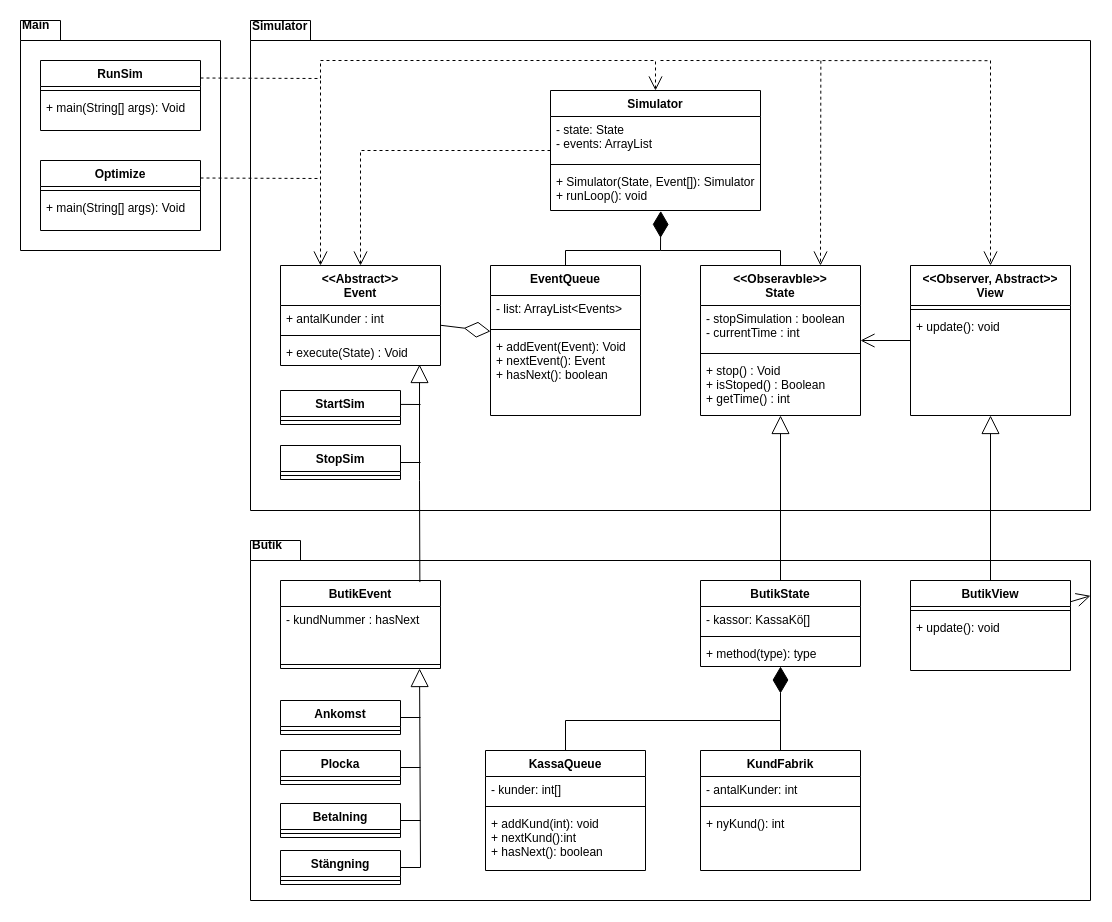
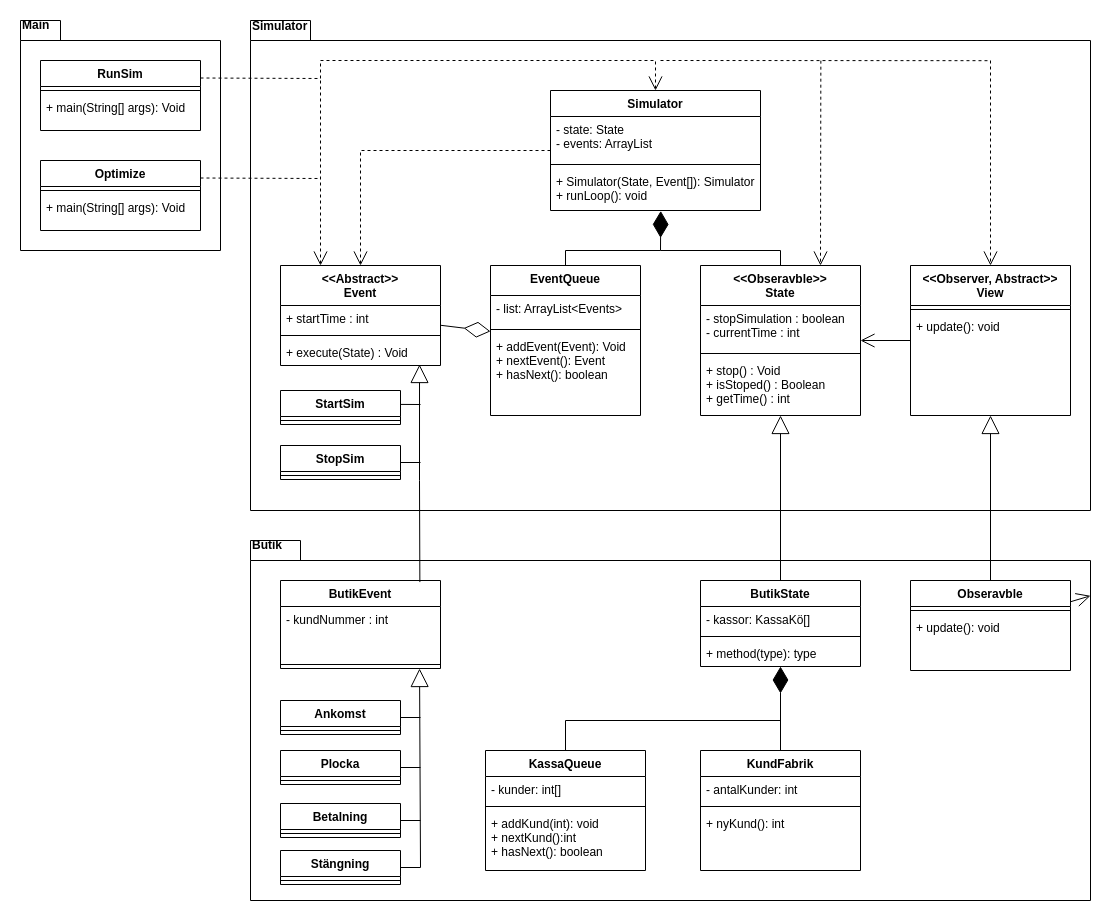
- <mxCell id="14" value="+ antalKunder : int" style="text;strokeColor=none;fillColor=none;align=left;verticalAlign=top;spacingLeft=4;spacingRight=4;overflow=hidden;rotatable=0;points=[[0,0.5],[1,0.5]];portConstraint=eastwest;" parent="13" vertex="1"><mxGeometry y="40" width="160" height="26" as="geometry" /></mxCell>
+ <mxCell id="14" value="+ startTime : int" style="text;strokeColor=none;fillColor=none;align=left;verticalAlign=top;spacingLeft=4;spacingRight=4;overflow=hidden;rotatable=0;points=[[0,0.5],[1,0.5]];portConstraint=eastwest;" parent="13" vertex="1"><mxGeometry y="40" width="160" height="26" as="geometry" /></mxCell>
- <mxCell id="52" value="ButikView" style="swimlane;fontStyle=1;align=center;verticalAlign=top;childLayout=stackLayout;horizontal=1;startSize=26;horizontalStack=0;resizeParent=1;resizeParentMax=0;resizeLast=0;collapsible=1;marginBottom=0;" parent="1" vertex="1"><mxGeometry x="910" y="580" width="160" height="90" as="geometry" /></mxCell>
+ <mxCell id="52" value="Obseravble" style="swimlane;fontStyle=1;align=center;verticalAlign=top;childLayout=stackLayout;horizontal=1;startSize=26;horizontalStack=0;resizeParent=1;resizeParentMax=0;resizeLast=0;collapsible=1;marginBottom=0;" parent="1" vertex="1"><mxGeometry x="910" y="580" width="160" height="90" as="geometry" /></mxCell>
- <mxCell id="19" value="- kundNummer : hasNext" style="text;strokeColor=none;fillColor=none;align=left;verticalAlign=top;spacingLeft=4;spacingRight=4;overflow=hidden;rotatable=0;points=[[0,0.5],[1,0.5]];portConstraint=eastwest;" parent="18" vertex="1"><mxGeometry y="26" width="160" height="54" as="geometry" /></mxCell>
+ <mxCell id="19" value="- kundNummer : int" style="text;strokeColor=none;fillColor=none;align=left;verticalAlign=top;spacingLeft=4;spacingRight=4;overflow=hidden;rotatable=0;points=[[0,0.5],[1,0.5]];portConstraint=eastwest;" parent="18" vertex="1"><mxGeometry y="26" width="160" height="54" as="geometry" /></mxCell>
